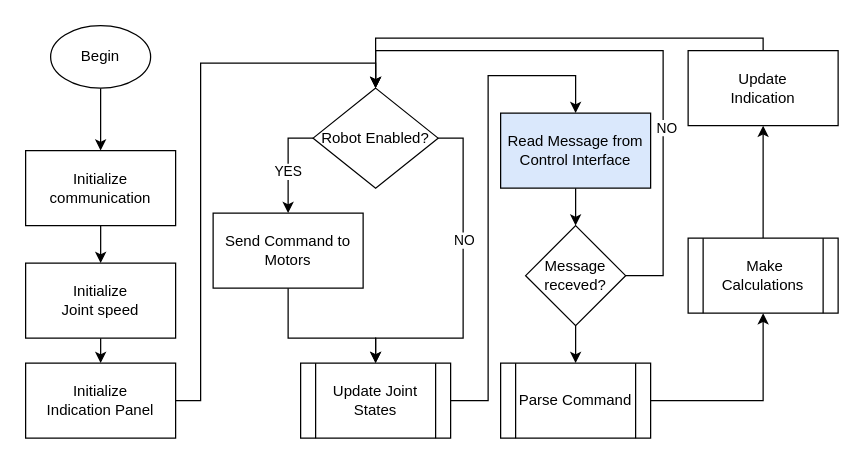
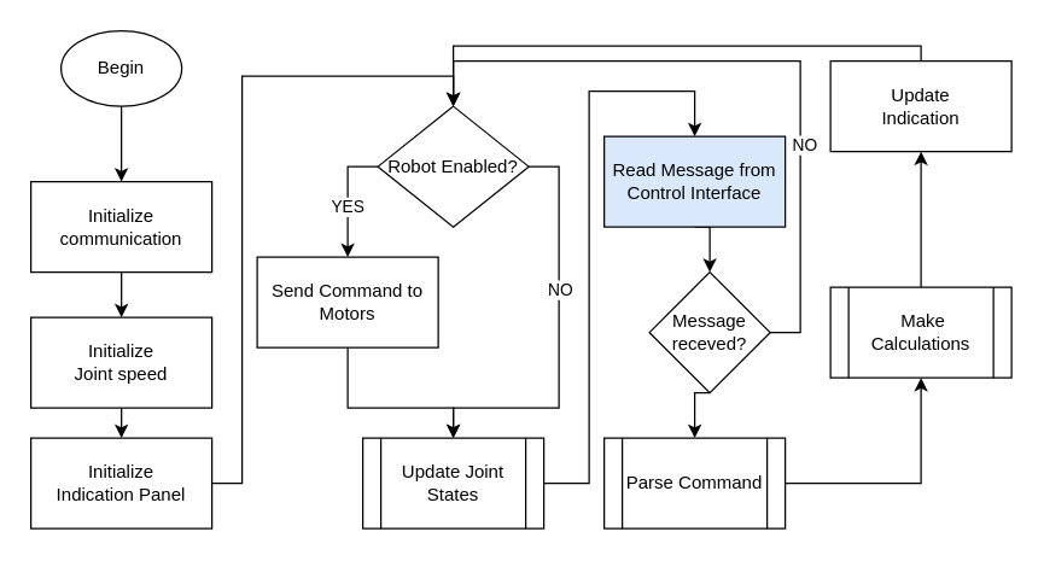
- <mxCell id="20" value="Message receved?" style="rhombus;whiteSpace=wrap;html=1;" vertex="1" parent="1"><mxGeometry x="420" y="180" width="80" height="80" as="geometry" /></mxCell>
+ <mxCell id="20" value="Message receved?" style="rhombus;whiteSpace=wrap;html=1;" vertex="1" parent="1"><mxGeometry x="430" y="180" width="80" height="80" as="geometry" /></mxCell>
